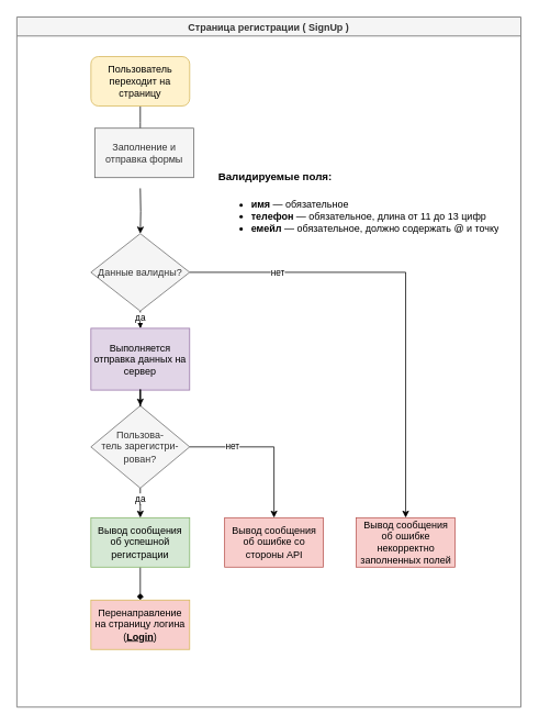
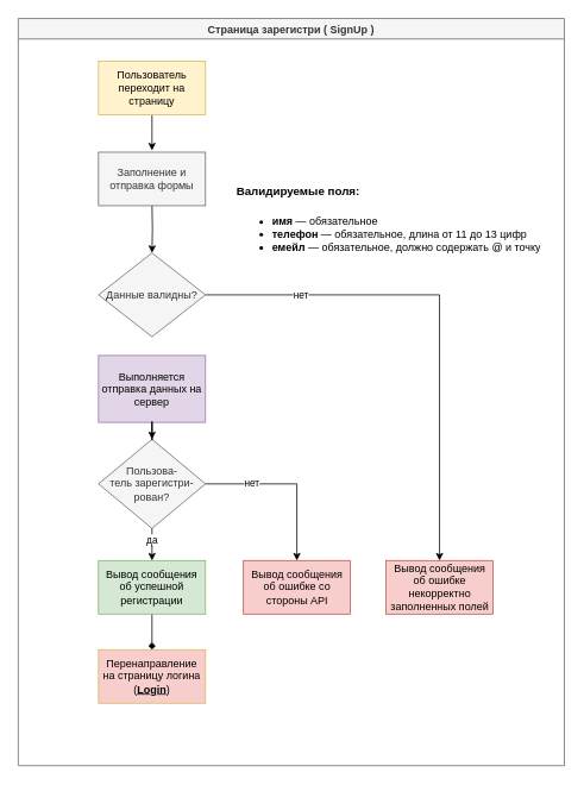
- <mxCell id="2" value="Страница регистрации ( SignUp )" style="swimlane;fillColor=#f5f5f5;strokeColor=#666666;fontStyle=1;fontColor=#333333;" parent="1" vertex="1"><mxGeometry x="20" y="20" width="612.5" height="838" as="geometry" /></mxCell>
+ <mxCell id="2" value="Страница зарегистри ( SignUp )" style="swimlane;fillColor=#f5f5f5;strokeColor=#666666;fontStyle=1;fontColor=#333333;" parent="1" vertex="1"><mxGeometry x="20" y="20" width="612.5" height="838" as="geometry" /></mxCell>
- <mxCell id="12" value="Пользователь переходит на страницу" style="whiteSpace=wrap;html=1;strokeColor=#d6b656;fillColor=#fff2cc;rounded=1;" parent="2" vertex="1"><mxGeometry x="90" y="48" width="120" height="60" as="geometry" /></mxCell>
+ <mxCell id="12" value="Пользователь переходит на страницу" style="whiteSpace=wrap;html=1;rounded=0;strokeColor=#d6b656;fillColor=#fff2cc;" parent="2" vertex="1"><mxGeometry x="90" y="48" width="120" height="60" as="geometry" /></mxCell>
- <mxCell id="21" value="Заполнение и отправка формы" style="rounded=0;whiteSpace=wrap;html=1;fillColor=#f5f5f5;strokeColor=#666666;fontColor=#333333;" parent="2" vertex="1"><mxGeometry x="95" y="135" width="120" height="60" as="geometry" /></mxCell>
+ <mxCell id="21" value="Заполнение и отправка формы" style="rounded=0;whiteSpace=wrap;html=1;fillColor=#f5f5f5;strokeColor=#666666;fontColor=#333333;" parent="2" vertex="1"><mxGeometry x="90" y="150" width="120" height="60" as="geometry" /></mxCell>
- <mxCell id="7" value="да" style="edgeStyle=orthogonalEdgeStyle;rounded=0;orthogonalLoop=1;jettySize=auto;html=1;entryX=0.5;entryY=0;entryDx=0;entryDy=0;" parent="2" source="5" target="8" edge="1"><mxGeometry x="0.091" relative="1" as="geometry"><mxPoint x="22.5" y="492" as="targetPoint" /><mxPoint as="offset" /></mxGeometry></mxCell>
